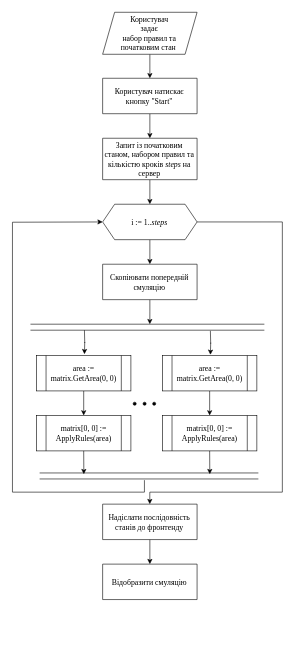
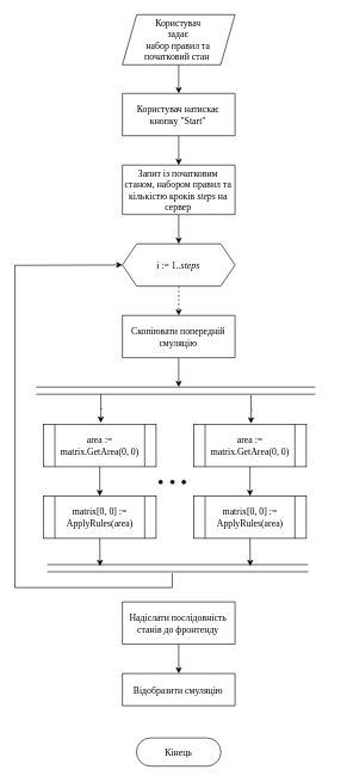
- <mxCell id="10" value="Користувач &lt;br style=&quot;font-size: 13px;&quot;&gt;задає &lt;br style=&quot;font-size: 13px;&quot;&gt;набор правил та початковим стан&amp;nbsp;" style="shape=parallelogram;perimeter=parallelogramPerimeter;whiteSpace=wrap;html=1;fixedSize=1;fontFamily=Times New Roman;fontSize=13;" parent="1" vertex="1"><mxGeometry x="170.36" y="20" width="157.48" height="70" as="geometry" /></mxCell>
+ <mxCell id="10" value="Користувач &lt;br style=&quot;font-size: 13px;&quot;&gt;задає &lt;br style=&quot;font-size: 13px;&quot;&gt;набор правил та початковий стан&amp;nbsp;" style="shape=parallelogram;perimeter=parallelogramPerimeter;whiteSpace=wrap;html=1;fixedSize=1;fontFamily=Times New Roman;fontSize=13;" parent="1" vertex="1"><mxGeometry x="170.36" y="20" width="157.48" height="70" as="geometry" /></mxCell>
- <mxCell id="2" value="" style="edgeStyle=orthogonalEdgeStyle;rounded=0;orthogonalLoop=1;jettySize=auto;html=1;fontFamily=Times New Roman;fontSize=13;" parent="1" source="4" target="16" edge="1"><mxGeometry relative="1" as="geometry" /></mxCell>
+ <mxCell id="2" value="" style="edgeStyle=orthogonalEdgeStyle;rounded=0;orthogonalLoop=1;jettySize=auto;html=1;fontFamily=Times New Roman;fontSize=13;dashed=1;" parent="1" source="4" target="16" edge="1"><mxGeometry relative="1" as="geometry" /></mxCell>
- <mxCell id="3" style="edgeStyle=orthogonalEdgeStyle;rounded=0;orthogonalLoop=1;jettySize=auto;html=1;exitX=1;exitY=0.5;exitDx=0;exitDy=0;fontFamily=Times New Roman;fontSize=13;" parent="1" source="4" target="31" edge="1"><mxGeometry relative="1" as="geometry"><Array as="points"><mxPoint x="470.04" y="369" /><mxPoint x="470.04" y="820" /><mxPoint x="249.04" y="820" /></Array></mxGeometry></mxCell>
- <mxCell id="32" value="Відобразити смуляцію" style="shape=parallelogram;perimeter=parallelogramPerimeter;whiteSpace=wrap;html=1;fixedSize=1;size=-10;fontFamily=Times New Roman;fontSize=13;" parent="1" vertex="1"><mxGeometry x="170.36" y="940" width="157.48" height="59.055" as="geometry" /></mxCell>
+ <mxCell id="32" value="Відобразити смуляцію" style="shape=parallelogram;perimeter=parallelogramPerimeter;whiteSpace=wrap;html=1;fixedSize=1;size=-10;fontFamily=Times New Roman;fontSize=13;" parent="1" vertex="1"><mxGeometry x="170.36" y="940" width="157.48" height="45" as="geometry" /></mxCell>
+ <mxCell id="33" value="Кінець" style="rounded=1;whiteSpace=wrap;html=1;arcSize=50;fontFamily=Times New Roman;fontSize=13;" parent="1" vertex="1"><mxGeometry x="190.04" y="1030" width="118.11" height="39.37" as="geometry" /></mxCell>
